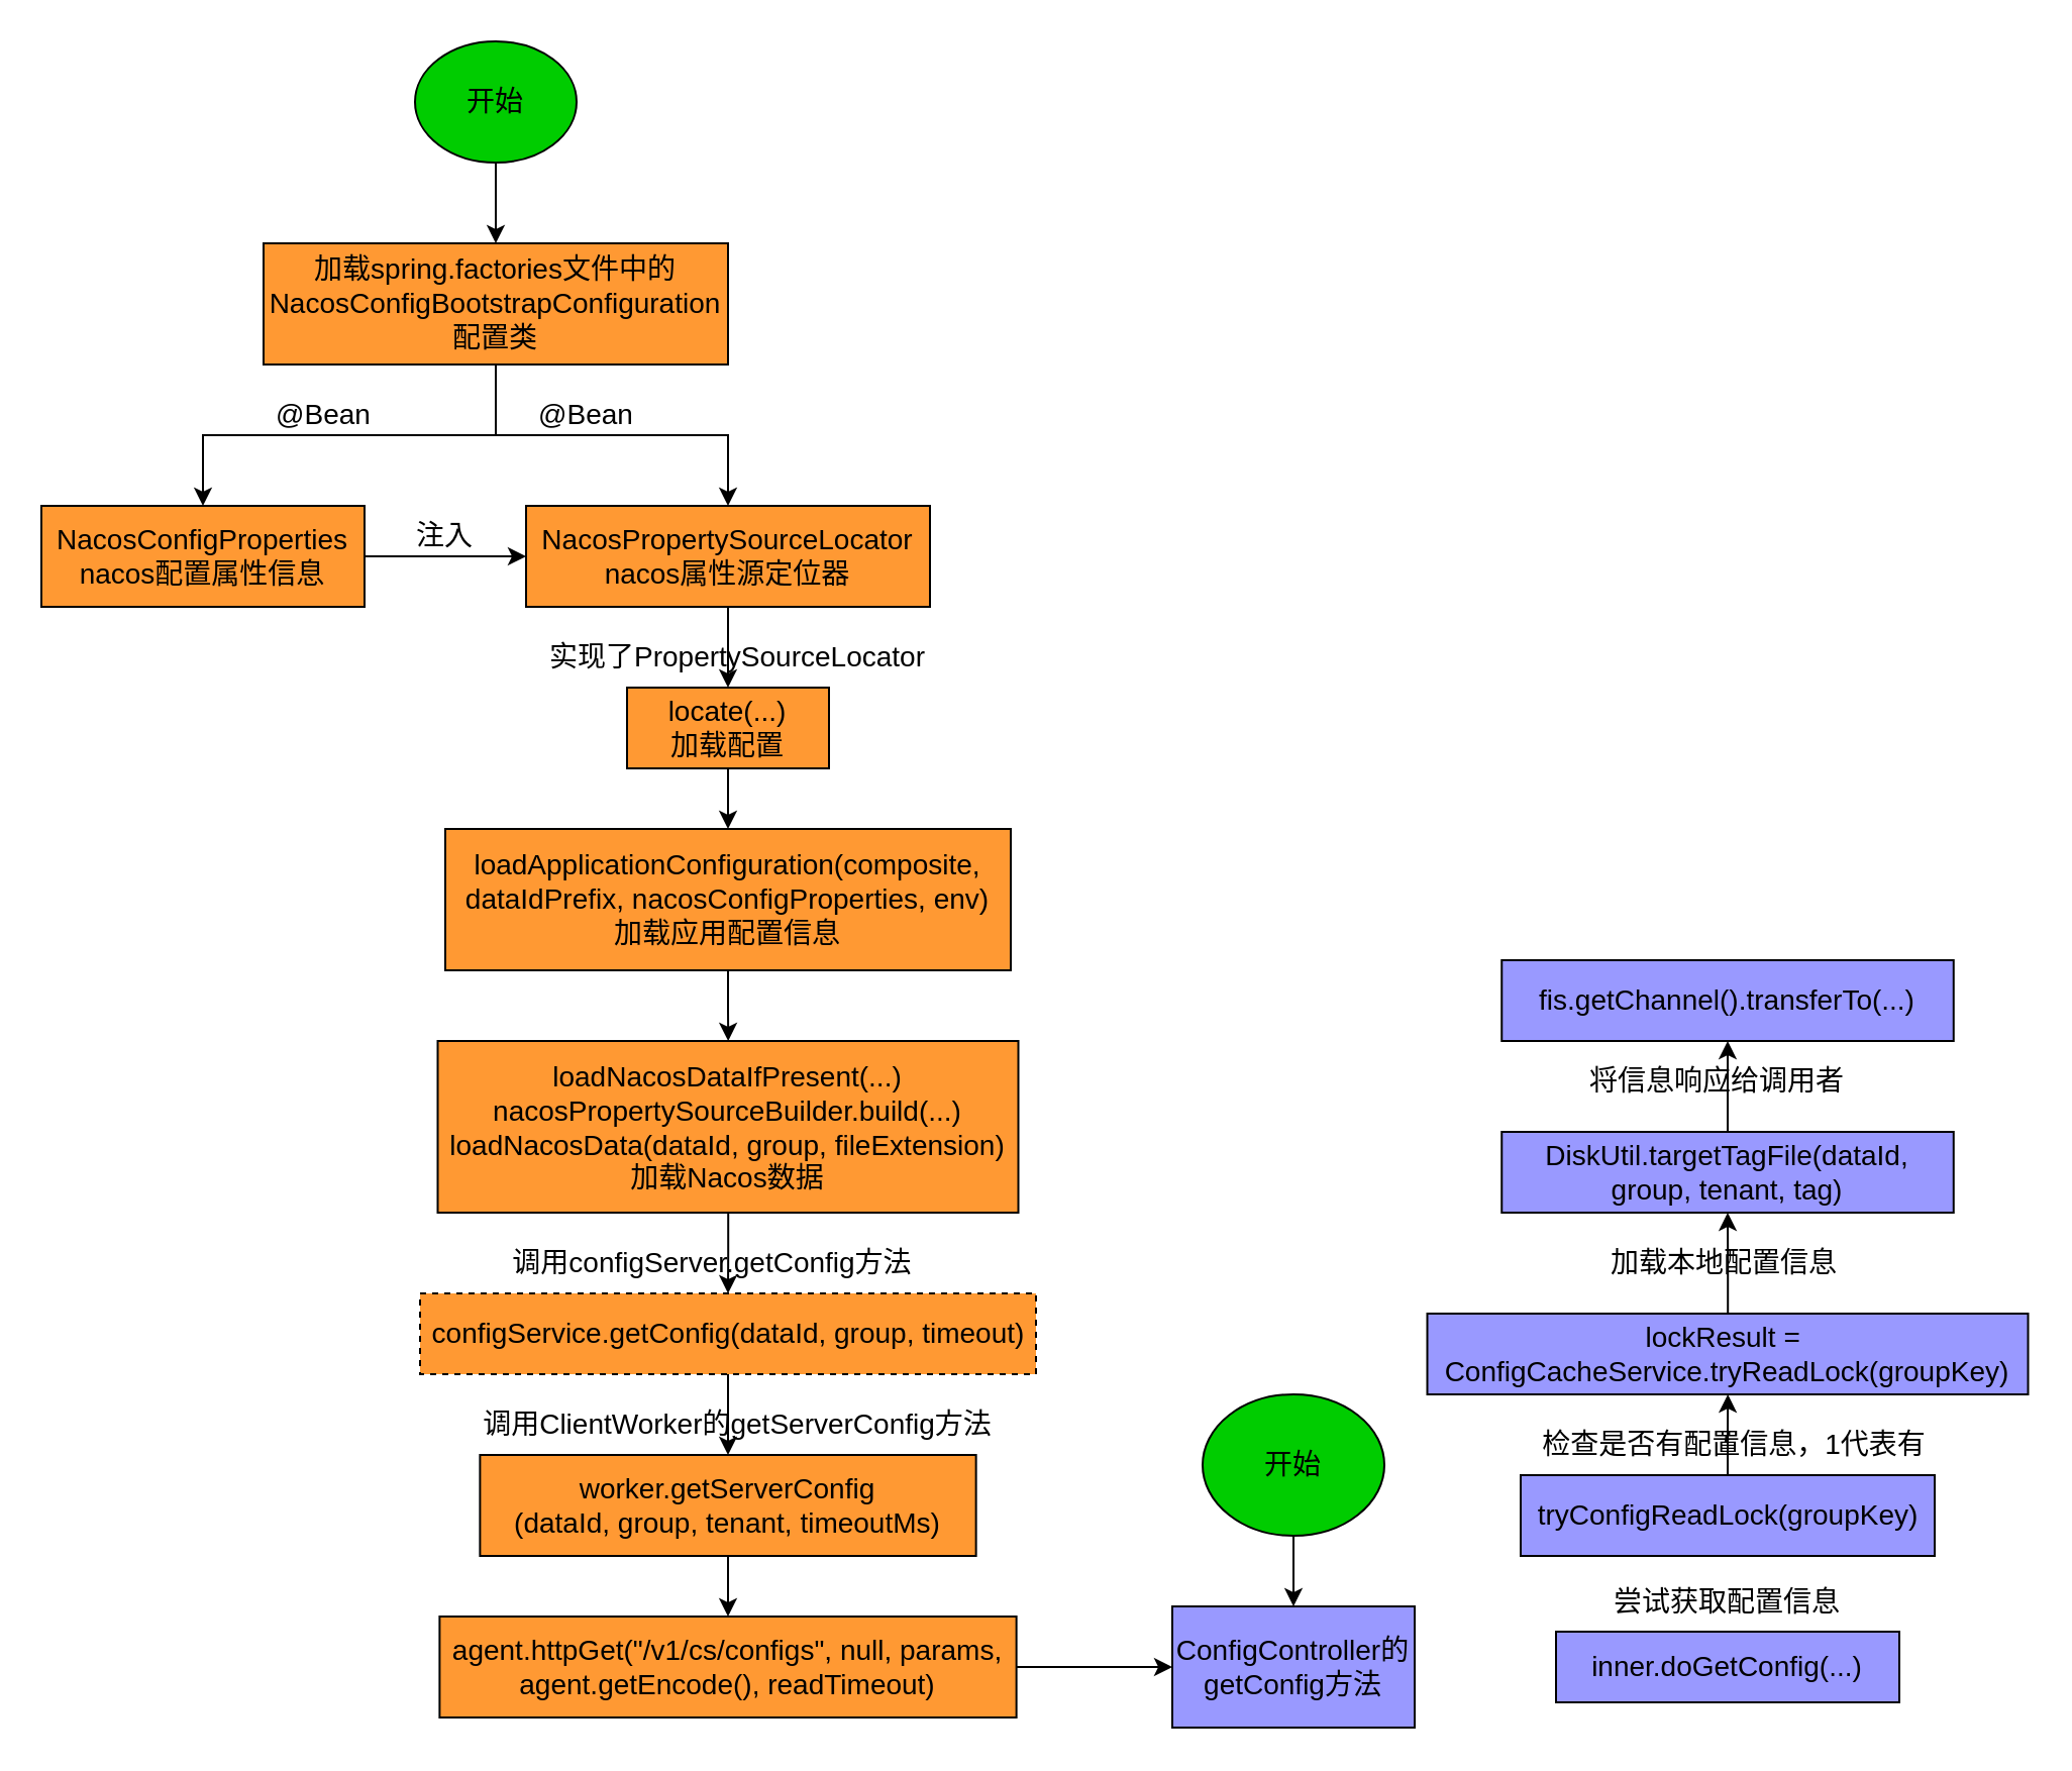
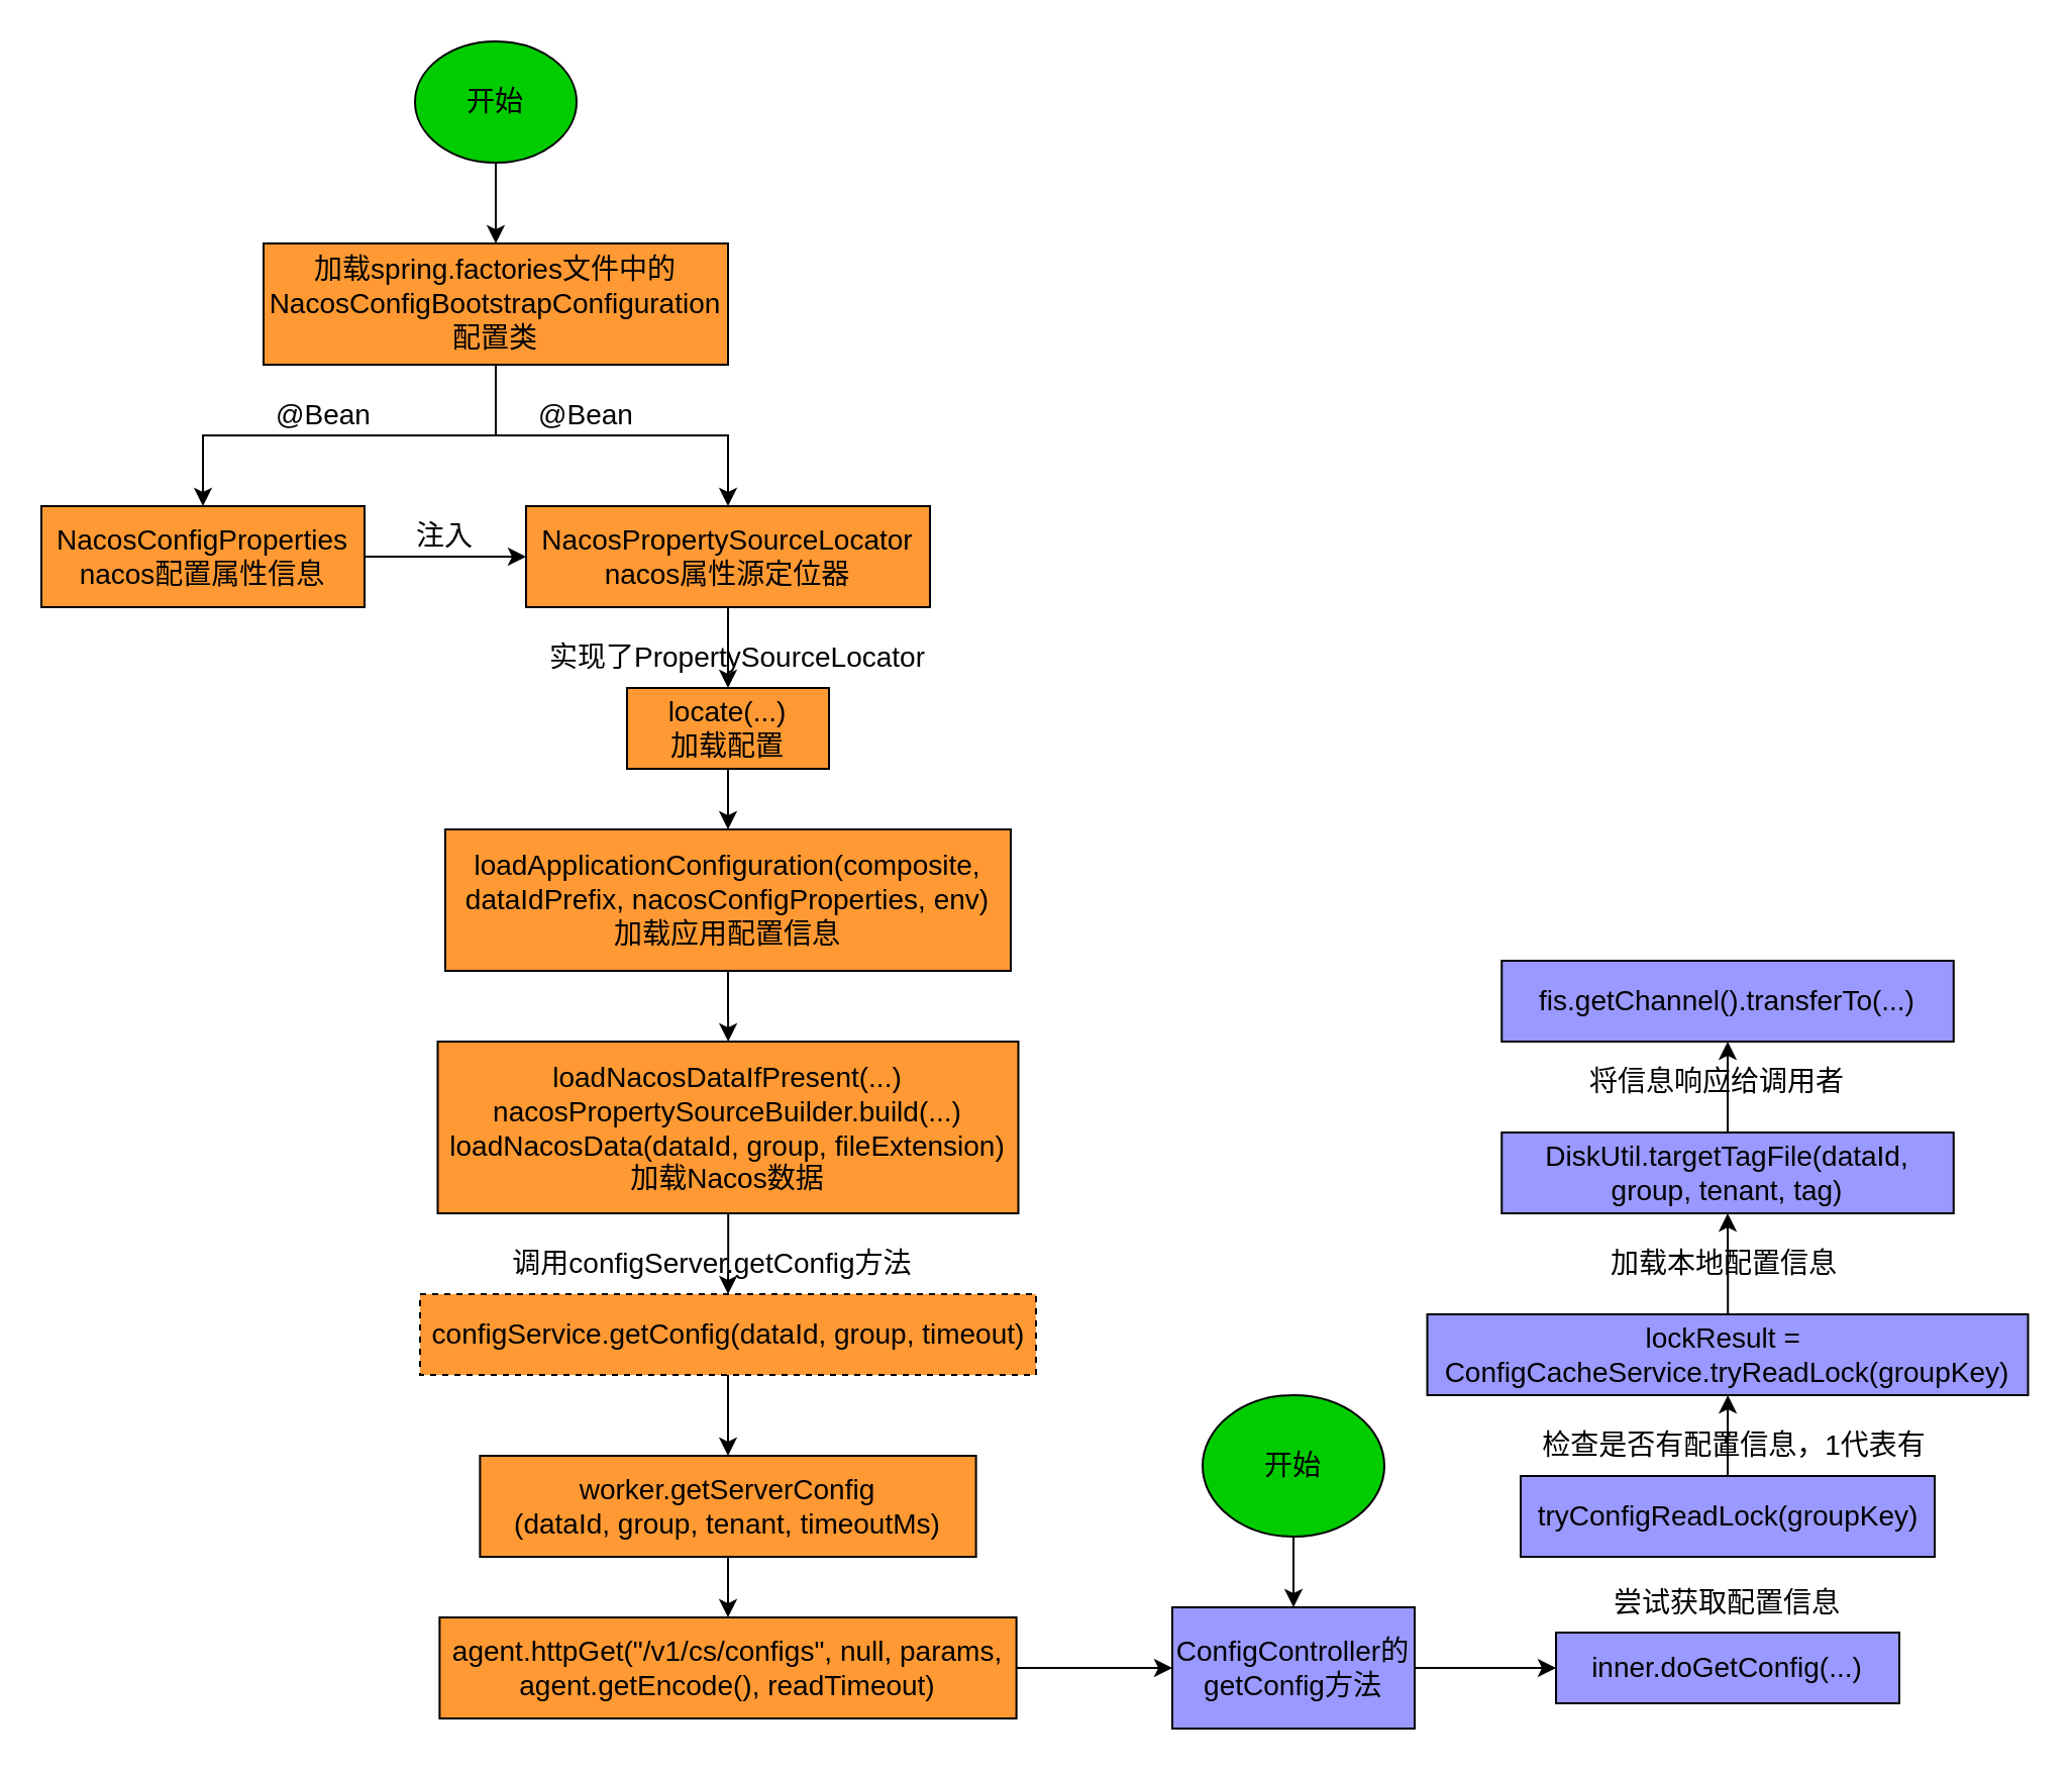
- <mxCell id="26" value="调用ClientWorker的getServerConfig方法" style="text;html=1;strokeColor=none;fillColor=none;align=center;verticalAlign=middle;whiteSpace=wrap;rounded=0;fontSize=14;" vertex="1" parent="1"><mxGeometry x="190" y="690" width="350" height="30" as="geometry" /></mxCell>
+ <mxCell id="29" value="" style="edgeStyle=orthogonalEdgeStyle;rounded=0;orthogonalLoop=1;jettySize=auto;html=1;fontSize=14;" edge="1" parent="1" source="30" target="33"><mxGeometry relative="1" as="geometry" /></mxCell>
